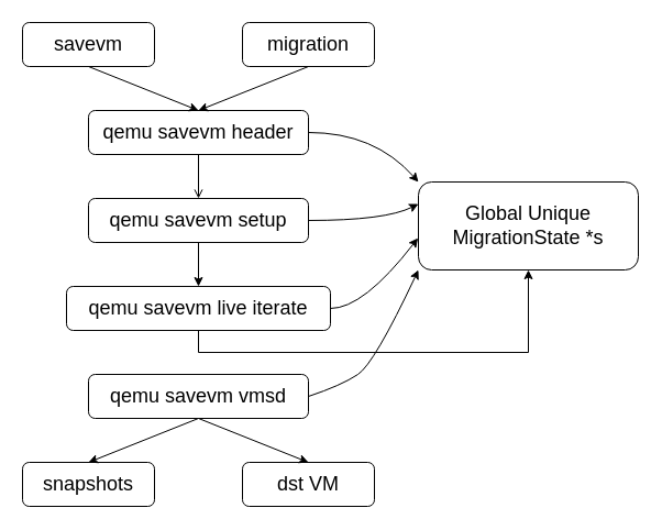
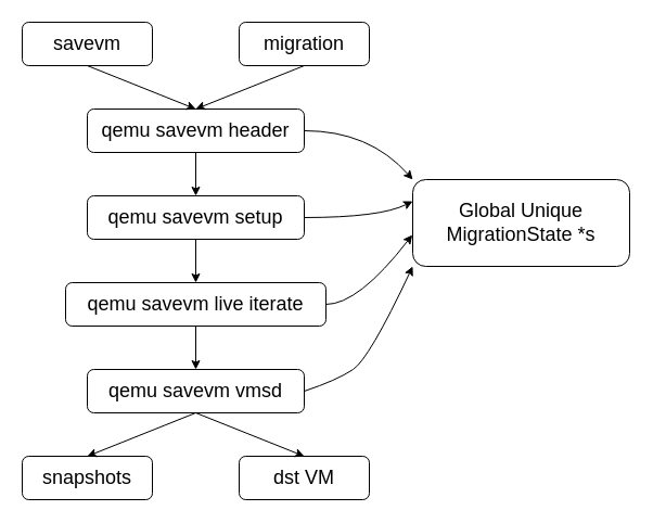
- <mxCell id="4" style="edgeStyle=orthogonalEdgeStyle;rounded=0;orthogonalLoop=1;jettySize=auto;html=1;exitX=0.5;exitY=1;exitDx=0;exitDy=0;entryX=0.5;entryY=0;entryDx=0;entryDy=0;fontSize=18;endArrow=open;" edge="1" parent="1" source="5" target="8"><mxGeometry relative="1" as="geometry" /></mxCell>
+ <mxCell id="4" style="edgeStyle=orthogonalEdgeStyle;rounded=0;orthogonalLoop=1;jettySize=auto;html=1;exitX=0.5;exitY=1;exitDx=0;exitDy=0;entryX=0.5;entryY=0;entryDx=0;entryDy=0;fontSize=18;" edge="1" parent="1" source="5" target="8"><mxGeometry relative="1" as="geometry" /></mxCell>
- <mxCell id="9" style="edgeStyle=orthogonalEdgeStyle;rounded=0;orthogonalLoop=1;jettySize=auto;html=1;exitX=0.5;exitY=1;exitDx=0;exitDy=0;fontSize=18;" edge="1" parent="1" source="10" target="6"><mxGeometry relative="1" as="geometry" /></mxCell>
+ <mxCell id="9" style="edgeStyle=orthogonalEdgeStyle;rounded=0;orthogonalLoop=1;jettySize=auto;html=1;exitX=0.5;exitY=1;exitDx=0;exitDy=0;entryX=0.5;entryY=0;entryDx=0;entryDy=0;fontSize=18;" edge="1" parent="1" source="10" target="11"><mxGeometry relative="1" as="geometry" /></mxCell>
